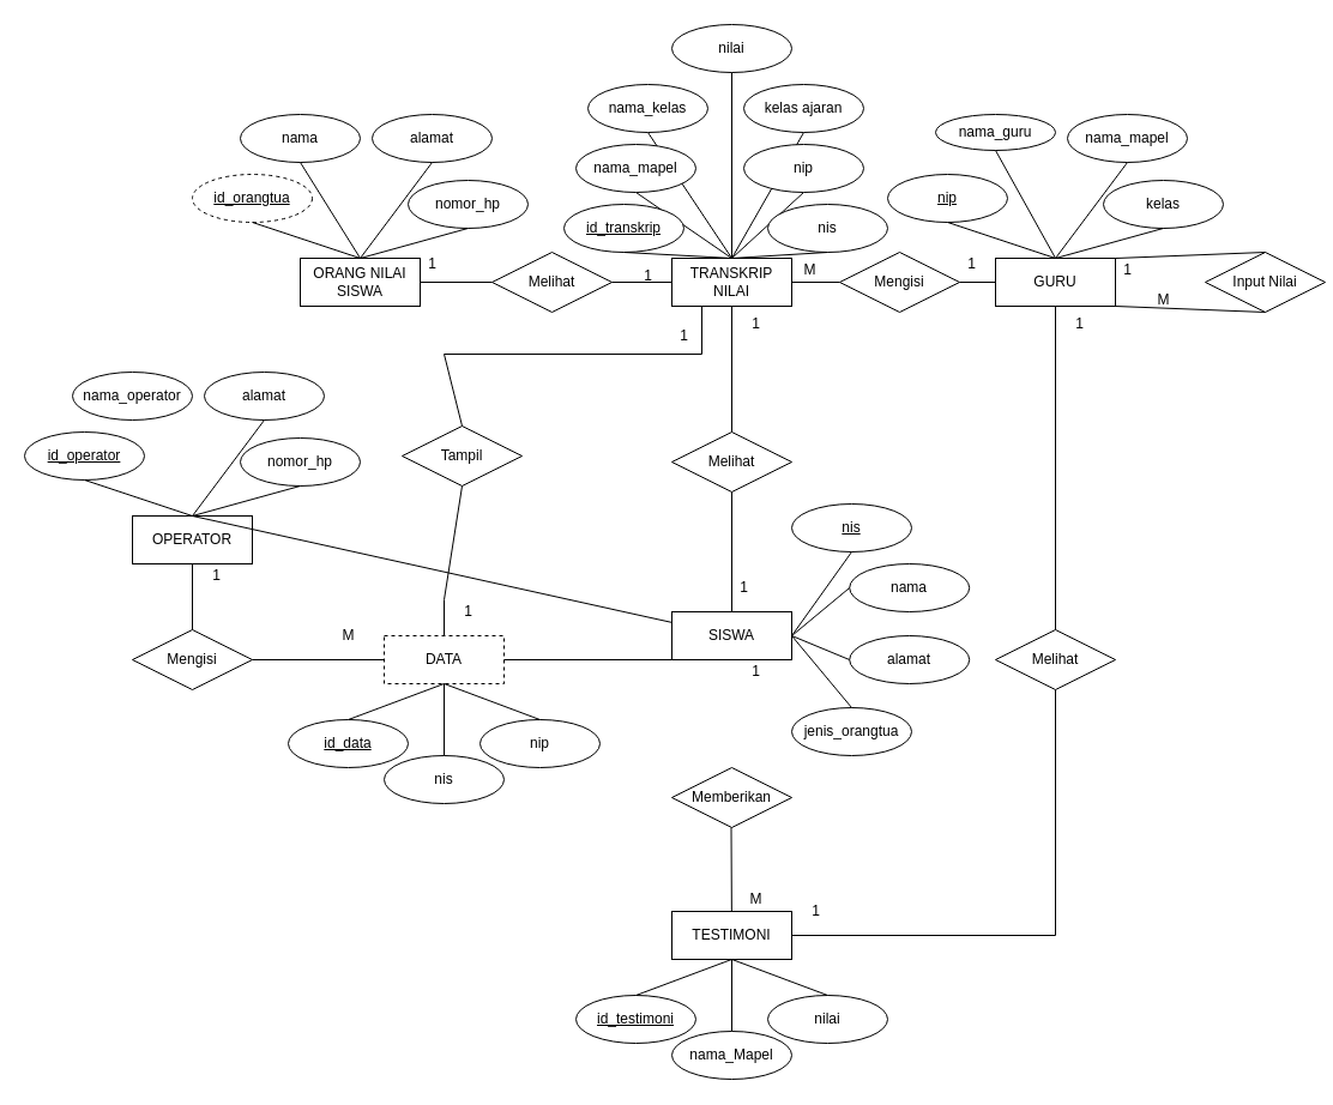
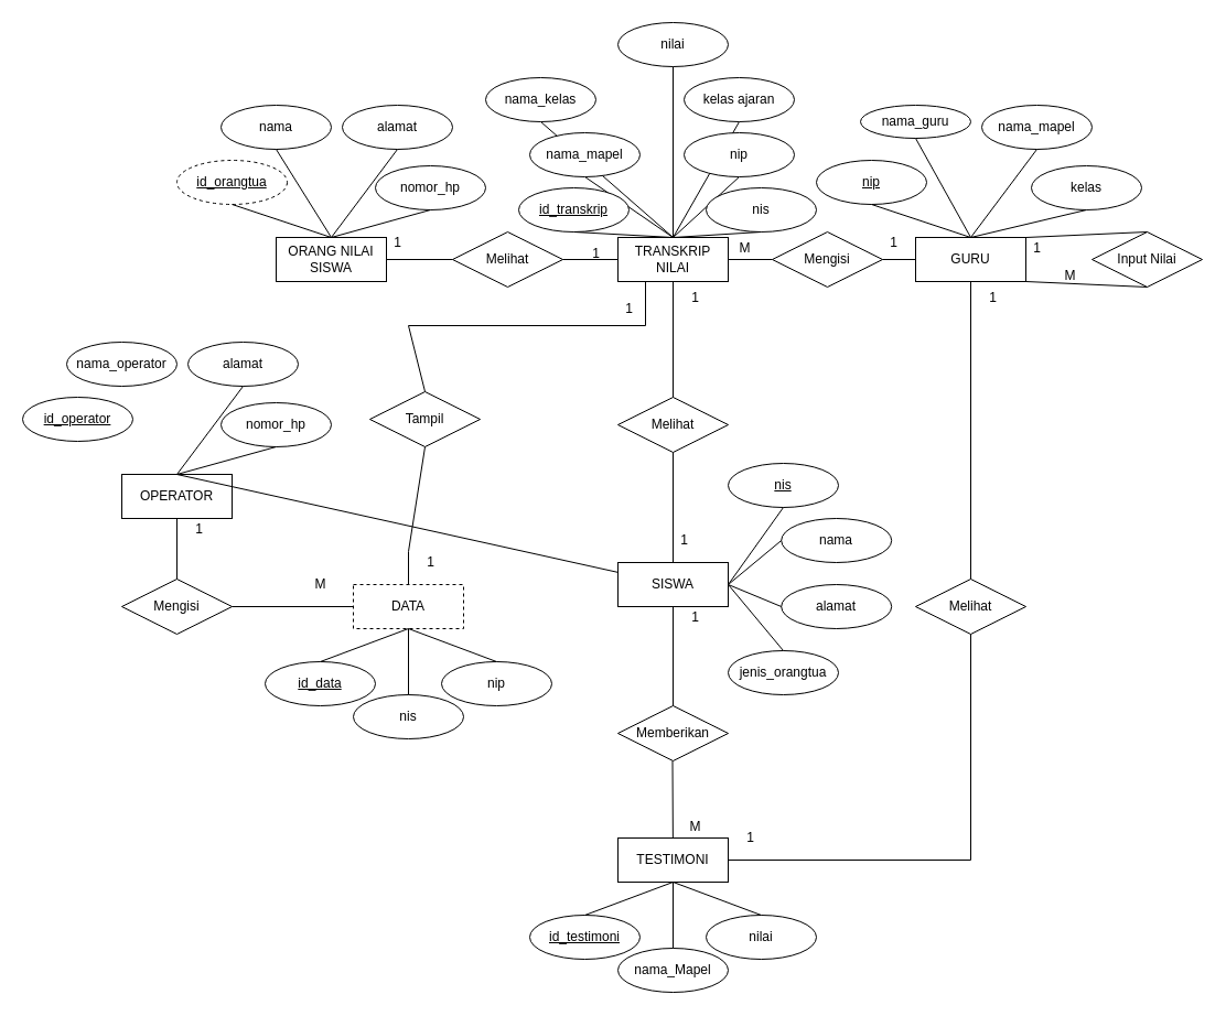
- <mxCell id="58" value="nama_kelas" style="ellipse;whiteSpace=wrap;html=1;align=center;fontStyle=0" vertex="1" parent="1"><mxGeometry x="490" y="70" width="100" height="40" as="geometry" /></mxCell>
+ <mxCell id="58" value="nama_kelas" style="ellipse;whiteSpace=wrap;html=1;align=center;fontStyle=0" vertex="1" parent="1"><mxGeometry x="440" y="70" width="100" height="40" as="geometry" /></mxCell>
- <mxCell id="69" value="kelas" style="ellipse;whiteSpace=wrap;html=1;align=center;fontStyle=0" vertex="1" parent="1"><mxGeometry x="920" y="150" width="100" height="40" as="geometry" /></mxCell>
+ <mxCell id="69" value="kelas" style="ellipse;whiteSpace=wrap;html=1;align=center;fontStyle=0" vertex="1" parent="1"><mxGeometry x="935" y="150" width="100" height="40" as="geometry" /></mxCell>
- <mxCell id="74" value="Input Nilai" style="shape=rhombus;perimeter=rhombusPerimeter;whiteSpace=wrap;html=1;align=center;" vertex="1" parent="1"><mxGeometry x="1005" y="210" width="100" height="50" as="geometry" /></mxCell>
+ <mxCell id="74" value="Input Nilai" style="shape=rhombus;perimeter=rhombusPerimeter;whiteSpace=wrap;html=1;align=center;" vertex="1" parent="1"><mxGeometry x="990" y="210" width="100" height="50" as="geometry" /></mxCell>
- <mxCell id="38" value="" style="endArrow=none;html=1;exitX=0.5;exitY=0;exitDx=0;exitDy=0;entryX=0.5;entryY=1;entryDx=0;entryDy=0;" edge="1" parent="1" source="8" target="34"><mxGeometry width="50" height="50" relative="1" as="geometry"><mxPoint x="170" y="400" as="sourcePoint" /><mxPoint x="220" y="350" as="targetPoint" /></mxGeometry></mxCell>
- <mxCell id="17" value="" style="endArrow=none;html=1;rounded=0;exitX=0.5;exitY=1;exitDx=0;exitDy=0;" edge="1" parent="1" source="11" target="10"><mxGeometry relative="1" as="geometry"><mxPoint x="650" y="520" as="sourcePoint" /><mxPoint x="810" y="520" as="targetPoint" /></mxGeometry></mxCell>
+ <mxCell id="17" value="" style="endArrow=none;html=1;rounded=0;exitX=0.5;exitY=1;exitDx=0;exitDy=0;entryX=0.5;entryY=0;entryDx=0;entryDy=0;" edge="1" parent="1" source="11" target="16"><mxGeometry relative="1" as="geometry"><mxPoint x="650" y="520" as="sourcePoint" /><mxPoint x="810" y="520" as="targetPoint" /></mxGeometry></mxCell>
